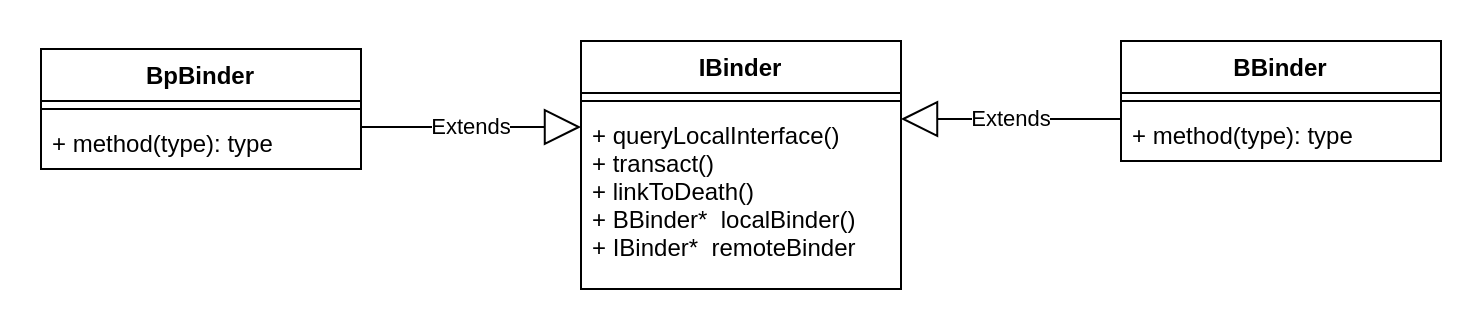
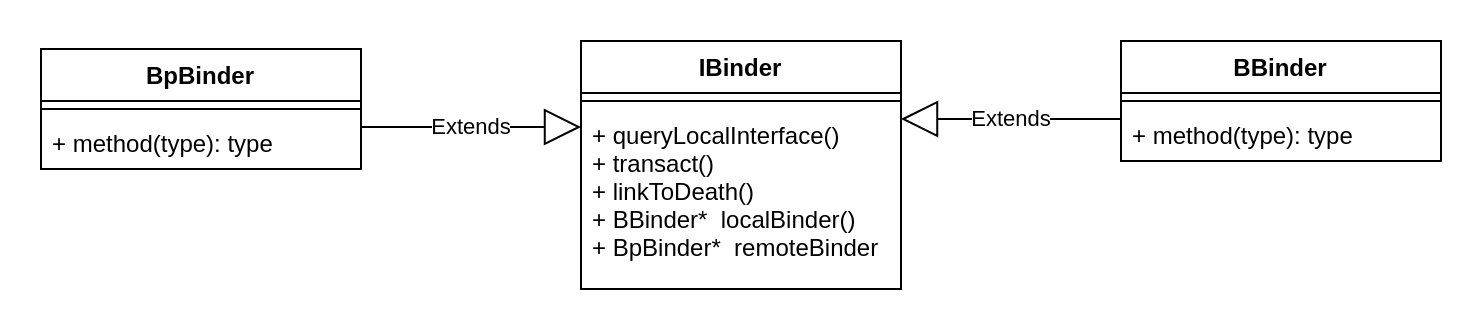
- <mxCell id="5" value="+ queryLocalInterface()&#10;+ transact()&#10;+ linkToDeath()&#10;+ BBinder*  localBinder()&#10;+ IBinder*  remoteBinder" style="text;strokeColor=none;fillColor=none;align=left;verticalAlign=top;spacingLeft=4;spacingRight=4;overflow=hidden;rotatable=0;points=[[0,0.5],[1,0.5]];portConstraint=eastwest;" parent="2" vertex="1"><mxGeometry y="34" width="160" height="90" as="geometry" /></mxCell>
+ <mxCell id="5" value="+ queryLocalInterface()&#10;+ transact()&#10;+ linkToDeath()&#10;+ BBinder*  localBinder()&#10;+ BpBinder*  remoteBinder" style="text;strokeColor=none;fillColor=none;align=left;verticalAlign=top;spacingLeft=4;spacingRight=4;overflow=hidden;rotatable=0;points=[[0,0.5],[1,0.5]];portConstraint=eastwest;" parent="2" vertex="1"><mxGeometry y="34" width="160" height="90" as="geometry" /></mxCell>
